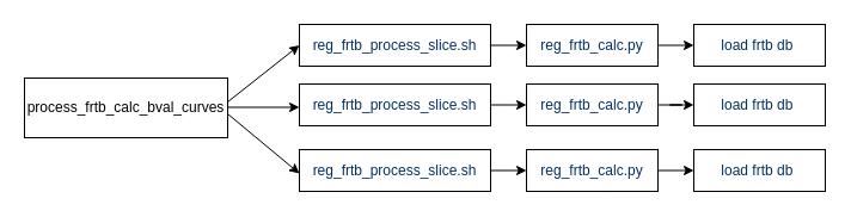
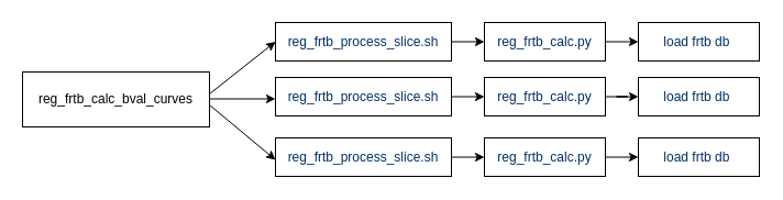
- <mxCell id="2" value="process_frtb_calc_bval_curves" style="rounded=0;whiteSpace=wrap;html=1;" vertex="1" parent="1"><mxGeometry x="20" y="65" width="170" height="50" as="geometry" /></mxCell>
+ <mxCell id="2" value="reg_frtb_calc_bval_curves" style="rounded=0;whiteSpace=wrap;html=1;" vertex="1" parent="1"><mxGeometry x="20" y="65" width="170" height="50" as="geometry" /></mxCell>
